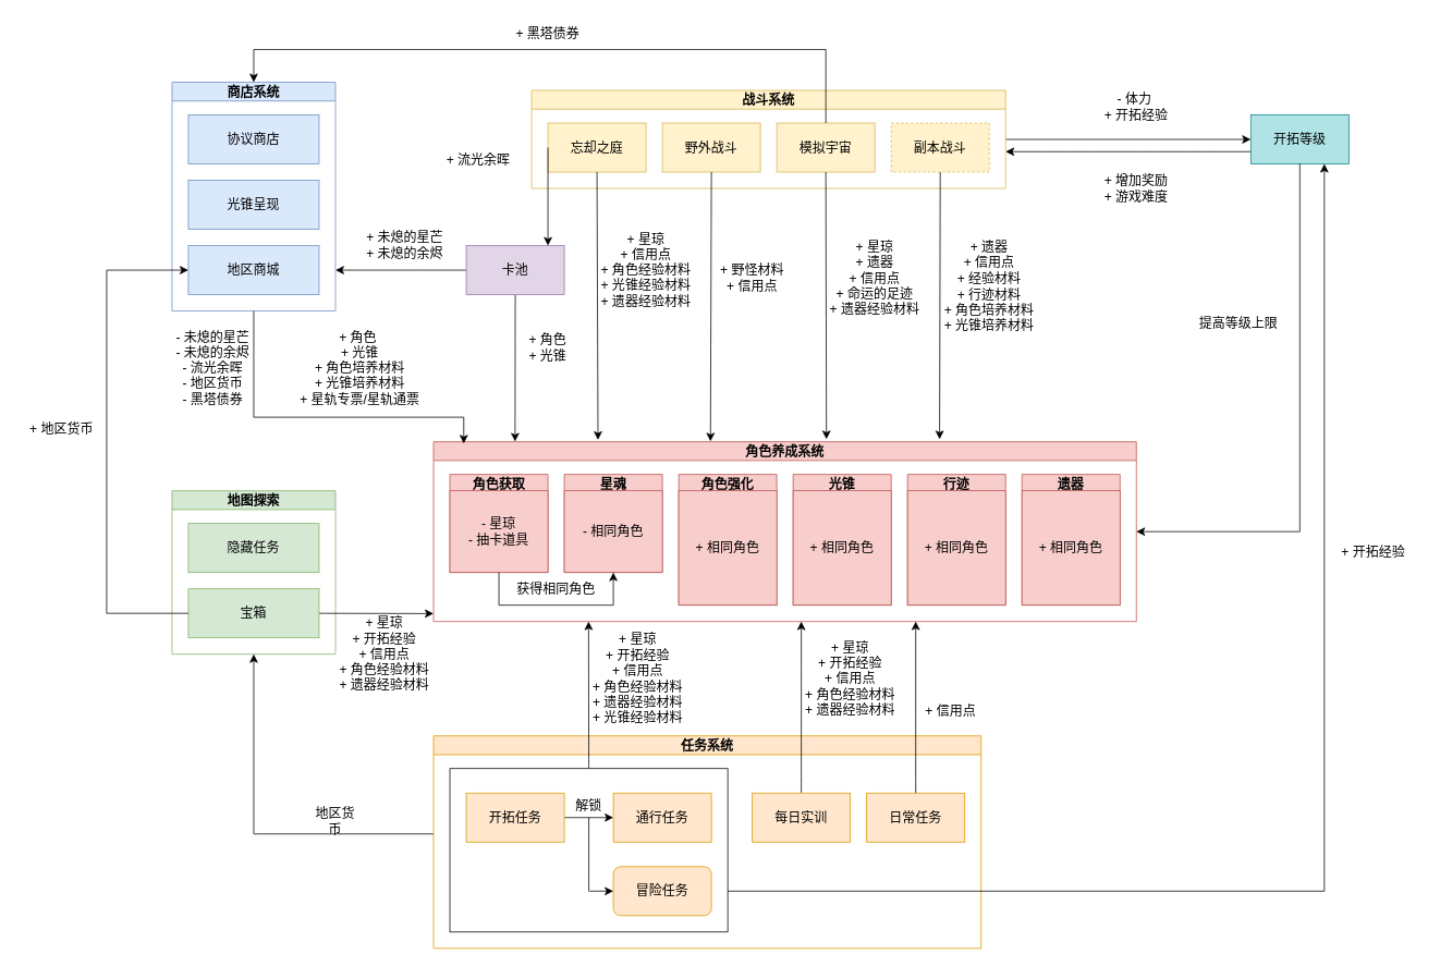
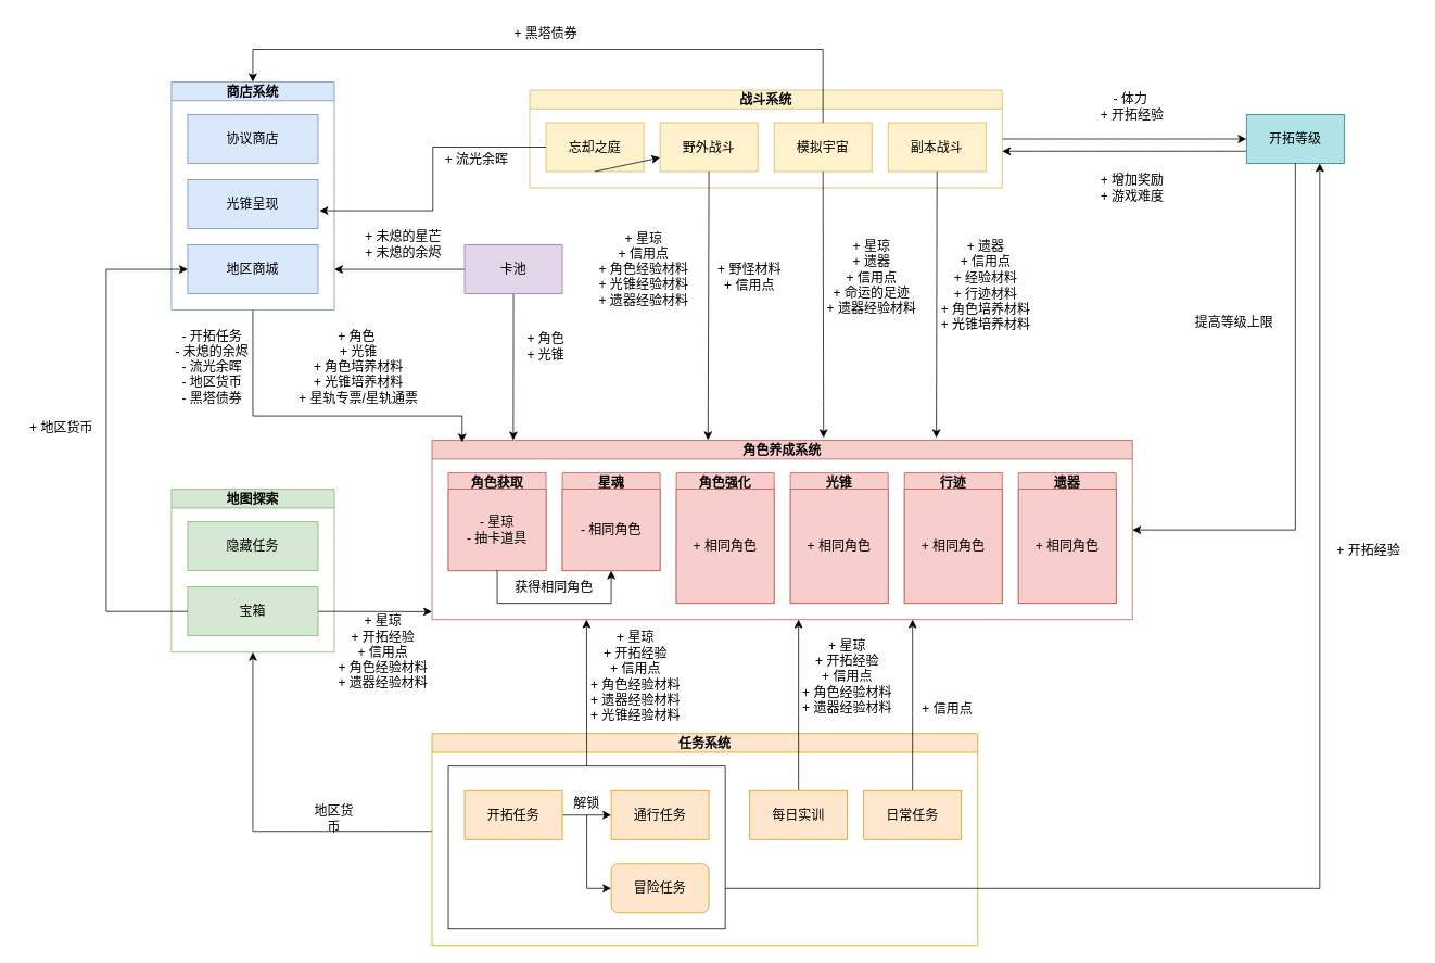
- <mxCell id="44" value="副本战斗" style="rounded=0;whiteSpace=wrap;html=1;fontSize=16;fillColor=#fff2cc;strokeColor=#d6b656;dashed=1;" vertex="1" parent="40"><mxGeometry x="440" y="40" width="120" height="60" as="geometry" /></mxCell>
+ <mxCell id="44" value="副本战斗" style="rounded=0;whiteSpace=wrap;html=1;fontSize=16;fillColor=#fff2cc;strokeColor=#d6b656;" vertex="1" parent="40"><mxGeometry x="440" y="40" width="120" height="60" as="geometry" /></mxCell>
- <mxCell id="64" value="" style="edgeStyle=elbowEdgeStyle;elbow=horizontal;endArrow=classic;html=1;curved=0;rounded=0;endSize=8;startSize=8;fontSize=12;exitX=0;exitY=0.5;exitDx=0;exitDy=0;" edge="1" parent="1" source="41" target="78"><mxGeometry width="50" height="50" relative="1" as="geometry"><mxPoint x="360" y="180" as="sourcePoint" /><mxPoint x="410" y="130" as="targetPoint" /></mxGeometry></mxCell>
+ <mxCell id="64" value="" style="edgeStyle=elbowEdgeStyle;elbow=horizontal;endArrow=classic;html=1;curved=0;rounded=0;endSize=8;startSize=8;fontSize=12;entryX=1.012;entryY=0.634;entryDx=0;entryDy=0;entryPerimeter=0;exitX=0;exitY=0.5;exitDx=0;exitDy=0;" edge="1" parent="1" source="41" target="62"><mxGeometry width="50" height="50" relative="1" as="geometry"><mxPoint x="360" y="180" as="sourcePoint" /><mxPoint x="410" y="130" as="targetPoint" /></mxGeometry></mxCell>
- <mxCell id="55" style="edgeStyle=none;curved=1;rounded=0;orthogonalLoop=1;jettySize=auto;html=1;exitX=0.5;exitY=1;exitDx=0;exitDy=0;entryX=0.234;entryY=-0.01;entryDx=0;entryDy=0;entryPerimeter=0;fontSize=12;startSize=8;endSize=8;" edge="1" parent="1" source="41" target="23"><mxGeometry relative="1" as="geometry" /></mxCell>
+ <mxCell id="55" style="edgeStyle=none;curved=1;rounded=0;orthogonalLoop=1;jettySize=auto;html=1;exitX=0.5;exitY=1;exitDx=0;exitDy=0;fontSize=12;startSize=8;endSize=8;" edge="1" parent="1" source="41" target="42"><mxGeometry relative="1" as="geometry" /></mxCell>
- <mxCell id="67" value="- 未熄的星芒&lt;br style=&quot;border-color: var(--border-color);&quot;&gt;- 未熄的余烬&lt;br&gt;- 流光余晖&lt;br&gt;- 地区货币&lt;br&gt;- 黑塔债券" style="text;html=1;strokeColor=none;fillColor=none;align=center;verticalAlign=middle;whiteSpace=wrap;rounded=0;fontSize=16;" vertex="1" parent="1"><mxGeometry x="170" y="390" width="180" height="120" as="geometry" /></mxCell>
+ <mxCell id="67" value="- 开拓任务&lt;br style=&quot;border-color: var(--border-color);&quot;&gt;- 未熄的余烬&lt;br&gt;- 流光余晖&lt;br&gt;- 地区货币&lt;br&gt;- 黑塔债券" style="text;html=1;strokeColor=none;fillColor=none;align=center;verticalAlign=middle;whiteSpace=wrap;rounded=0;fontSize=16;" vertex="1" parent="1"><mxGeometry x="170" y="390" width="180" height="120" as="geometry" /></mxCell>
